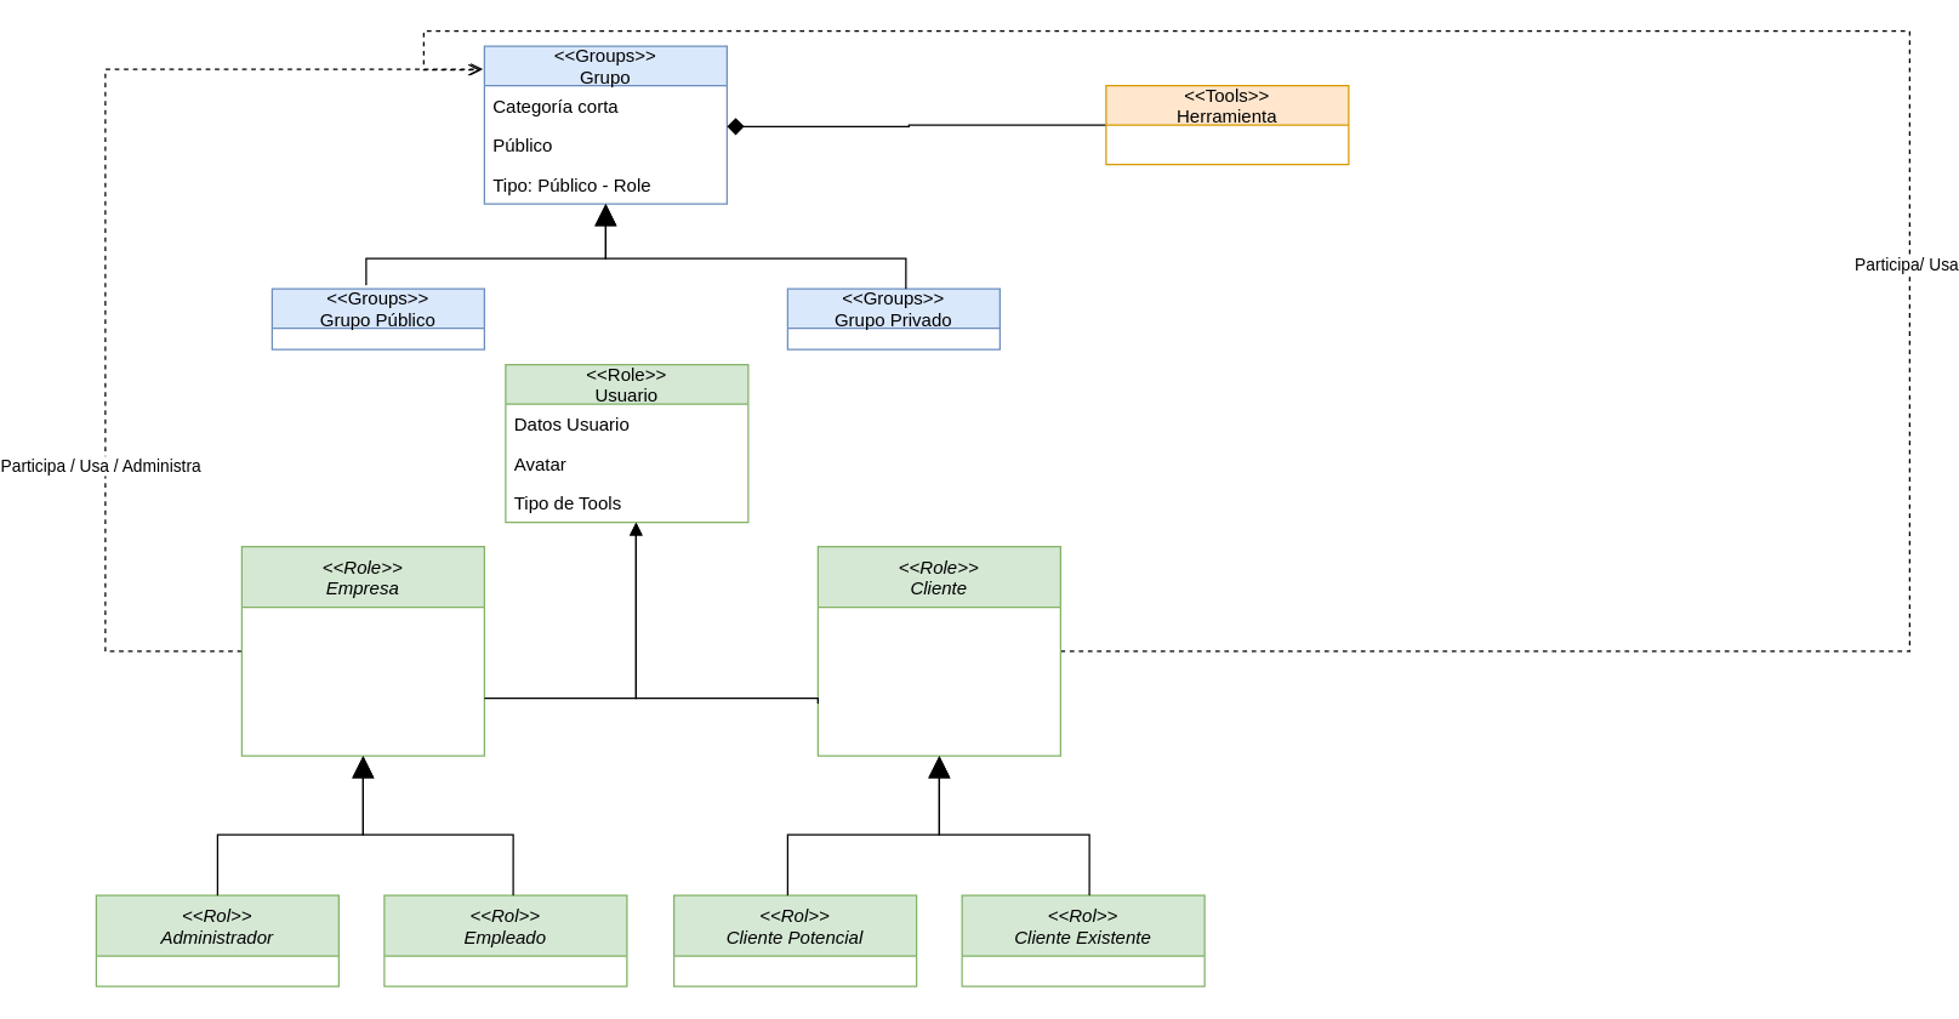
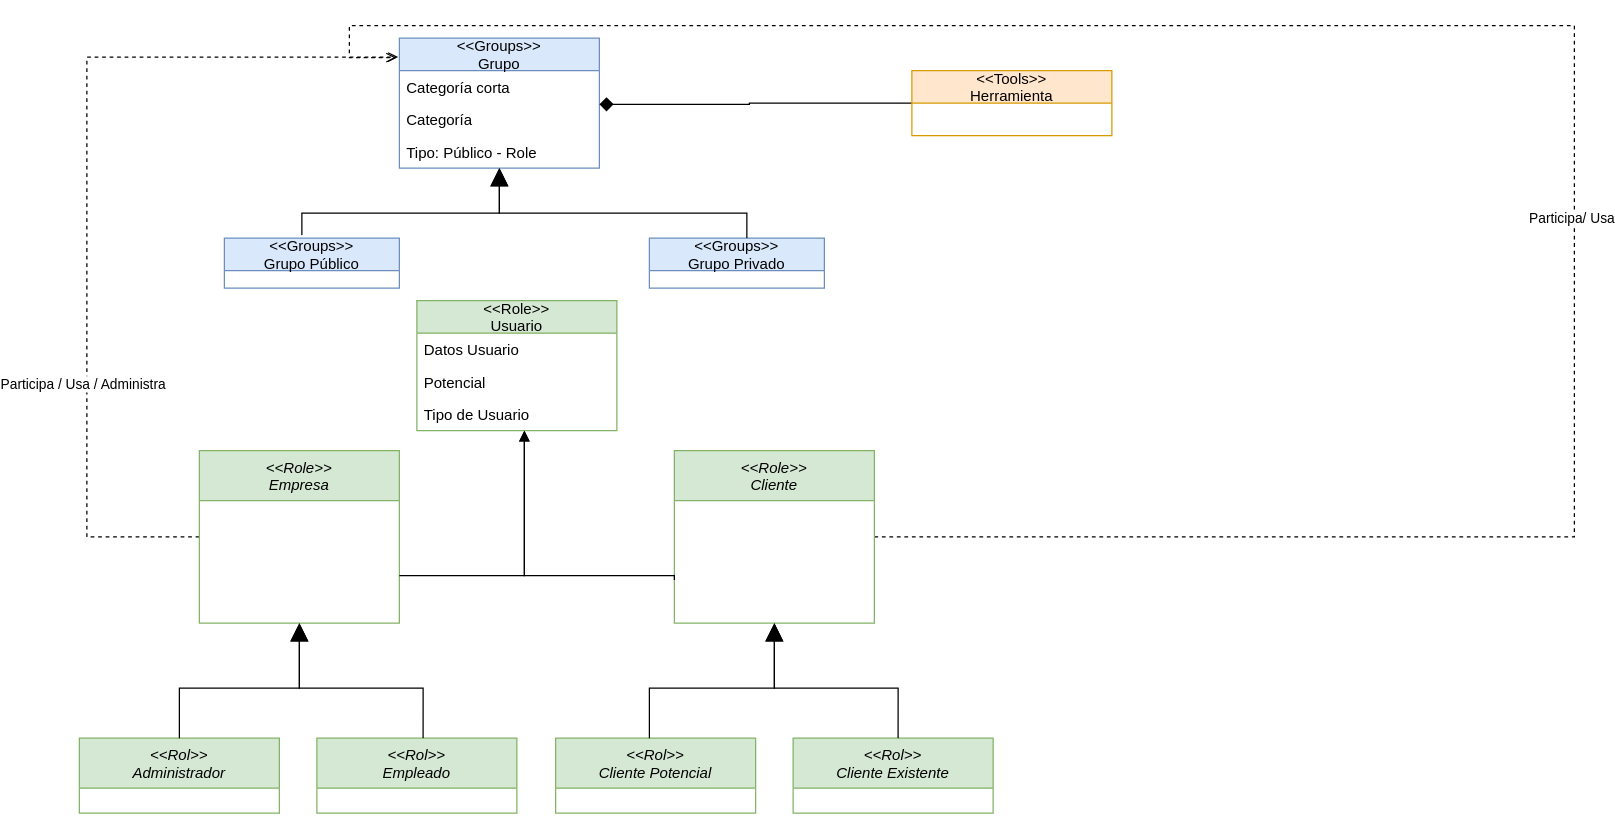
- <mxCell id="6" value="Público" style="text;strokeColor=none;fillColor=none;align=left;verticalAlign=top;spacingLeft=4;spacingRight=4;overflow=hidden;rotatable=0;points=[[0,0.5],[1,0.5]];portConstraint=eastwest;" vertex="1" parent="4"><mxGeometry y="52" width="160" height="26" as="geometry" /></mxCell>
+ <mxCell id="6" value="Categoría" style="text;strokeColor=none;fillColor=none;align=left;verticalAlign=top;spacingLeft=4;spacingRight=4;overflow=hidden;rotatable=0;points=[[0,0.5],[1,0.5]];portConstraint=eastwest;" vertex="1" parent="4"><mxGeometry y="52" width="160" height="26" as="geometry" /></mxCell>
- <mxCell id="30" value="Avatar" style="text;strokeColor=none;fillColor=none;align=left;verticalAlign=top;spacingLeft=4;spacingRight=4;overflow=hidden;rotatable=0;points=[[0,0.5],[1,0.5]];portConstraint=eastwest;" vertex="1" parent="28"><mxGeometry y="52" width="160" height="26" as="geometry" /></mxCell>
+ <mxCell id="30" value="Potencial" style="text;strokeColor=none;fillColor=none;align=left;verticalAlign=top;spacingLeft=4;spacingRight=4;overflow=hidden;rotatable=0;points=[[0,0.5],[1,0.5]];portConstraint=eastwest;" vertex="1" parent="28"><mxGeometry y="52" width="160" height="26" as="geometry" /></mxCell>
- <mxCell id="31" value="Tipo de Tools" style="text;strokeColor=none;fillColor=none;align=left;verticalAlign=top;spacingLeft=4;spacingRight=4;overflow=hidden;rotatable=0;points=[[0,0.5],[1,0.5]];portConstraint=eastwest;" vertex="1" parent="28"><mxGeometry y="78" width="160" height="26" as="geometry" /></mxCell>
+ <mxCell id="31" value="Tipo de Usuario" style="text;strokeColor=none;fillColor=none;align=left;verticalAlign=top;spacingLeft=4;spacingRight=4;overflow=hidden;rotatable=0;points=[[0,0.5],[1,0.5]];portConstraint=eastwest;" vertex="1" parent="28"><mxGeometry y="78" width="160" height="26" as="geometry" /></mxCell>
